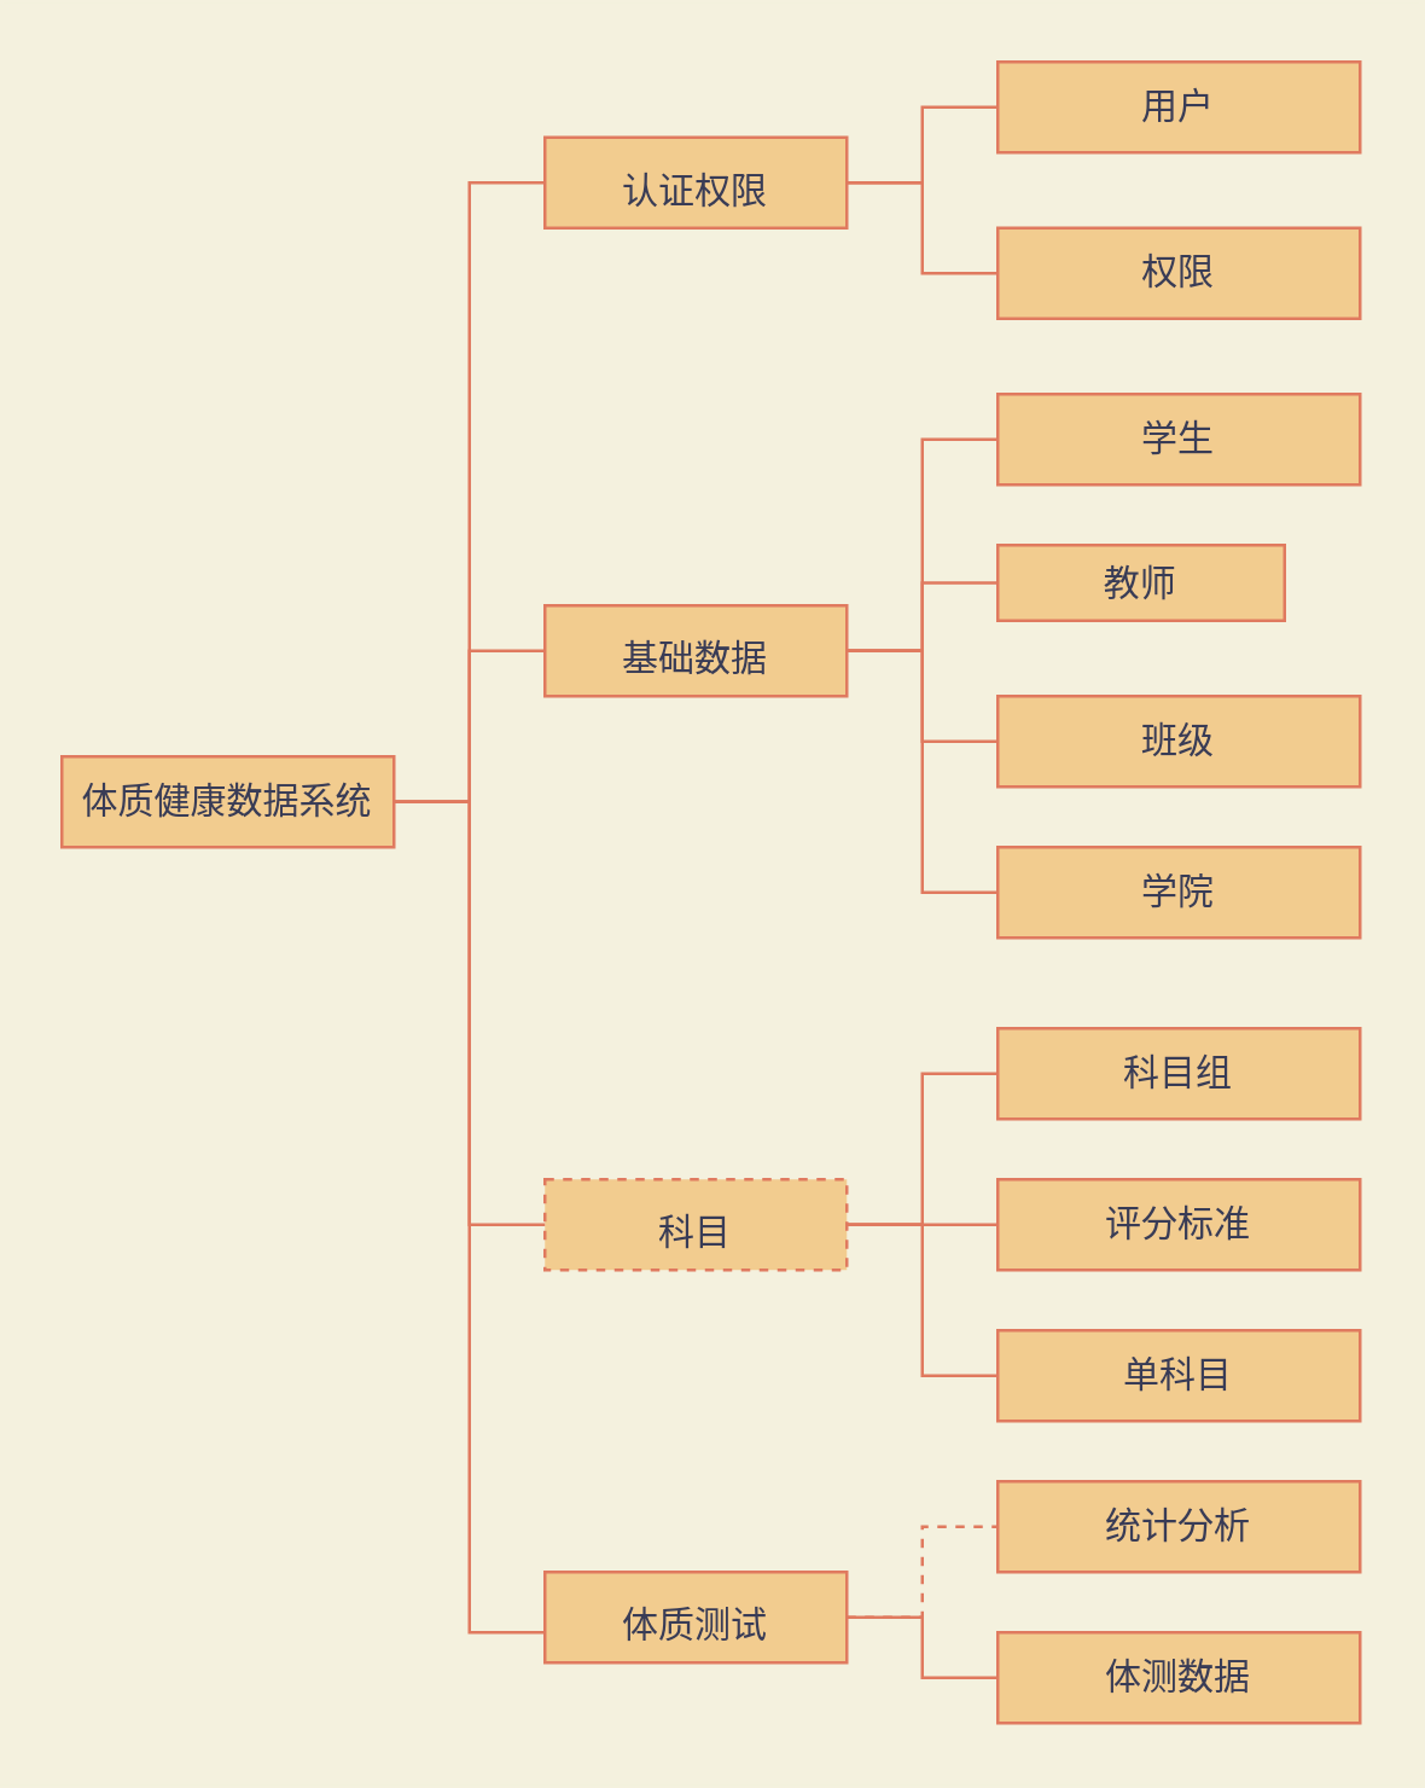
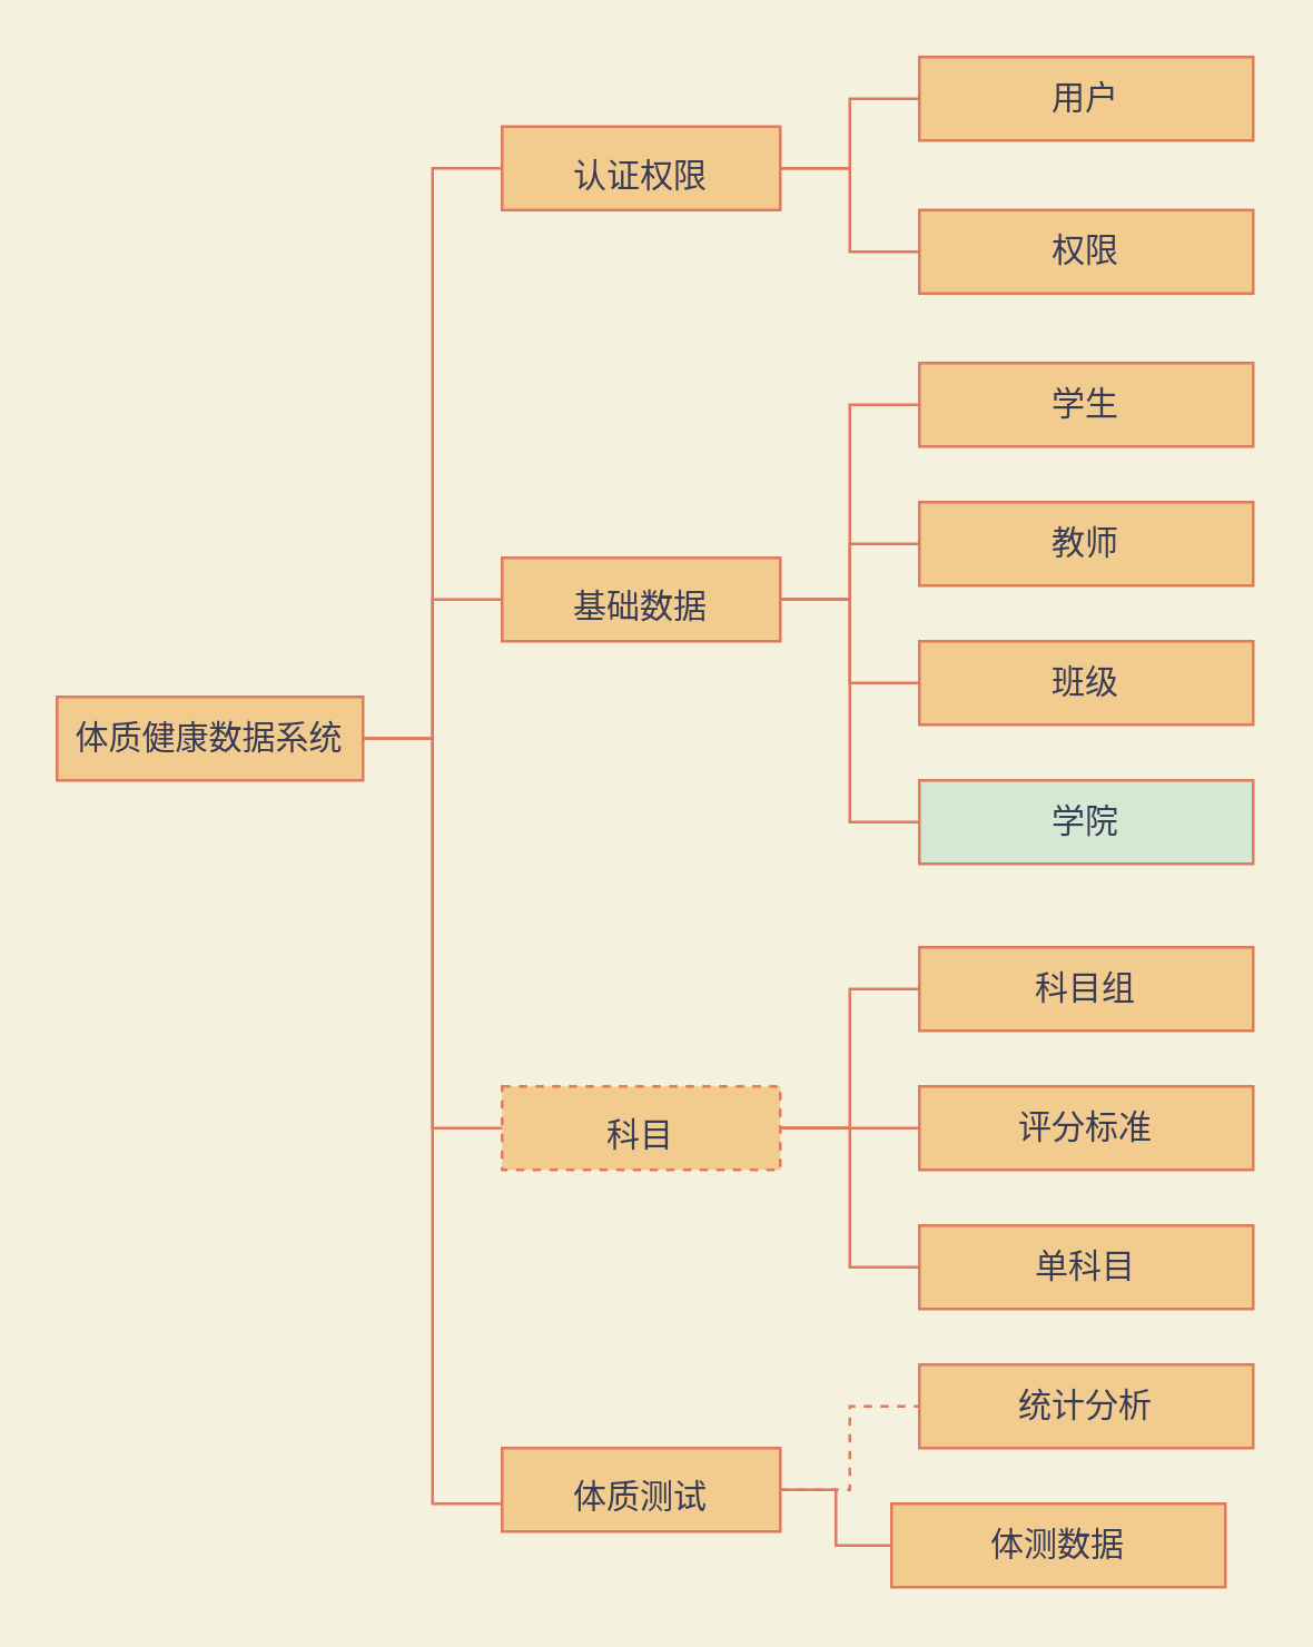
- <mxCell id="19" value="教师" style="whiteSpace=wrap;html=1;fillColor=#F2CC8F;strokeColor=#E07A5F;fontColor=#393C56;" vertex="1" parent="1"><mxGeometry x="330" y="180" width="95" height="25" as="geometry" /></mxCell>
+ <mxCell id="19" value="教师" style="whiteSpace=wrap;html=1;fillColor=#F2CC8F;strokeColor=#E07A5F;fontColor=#393C56;" vertex="1" parent="1"><mxGeometry x="330" y="180" width="120" height="30" as="geometry" /></mxCell>
- <mxCell id="16" value="学院" style="whiteSpace=wrap;html=1;fillColor=#F2CC8F;strokeColor=#E07A5F;fontColor=#393C56;" vertex="1" parent="1"><mxGeometry x="330" y="280" width="120" height="30" as="geometry" /></mxCell>
+ <mxCell id="16" value="学院" style="whiteSpace=wrap;html=1;fillColor=#d5e8d4;strokeColor=#E07A5F;fontColor=#393C56;" vertex="1" parent="1"><mxGeometry x="330" y="280" width="120" height="30" as="geometry" /></mxCell>
- <mxCell id="30" value="体测数据" style="whiteSpace=wrap;html=1;fillColor=#F2CC8F;strokeColor=#E07A5F;fontColor=#393C56;" vertex="1" parent="1"><mxGeometry x="330" y="540" width="120" height="30" as="geometry" /></mxCell>
+ <mxCell id="30" value="体测数据" style="whiteSpace=wrap;html=1;fillColor=#F2CC8F;strokeColor=#E07A5F;fontColor=#393C56;" vertex="1" parent="1"><mxGeometry x="320" y="540" width="120" height="30" as="geometry" /></mxCell>
